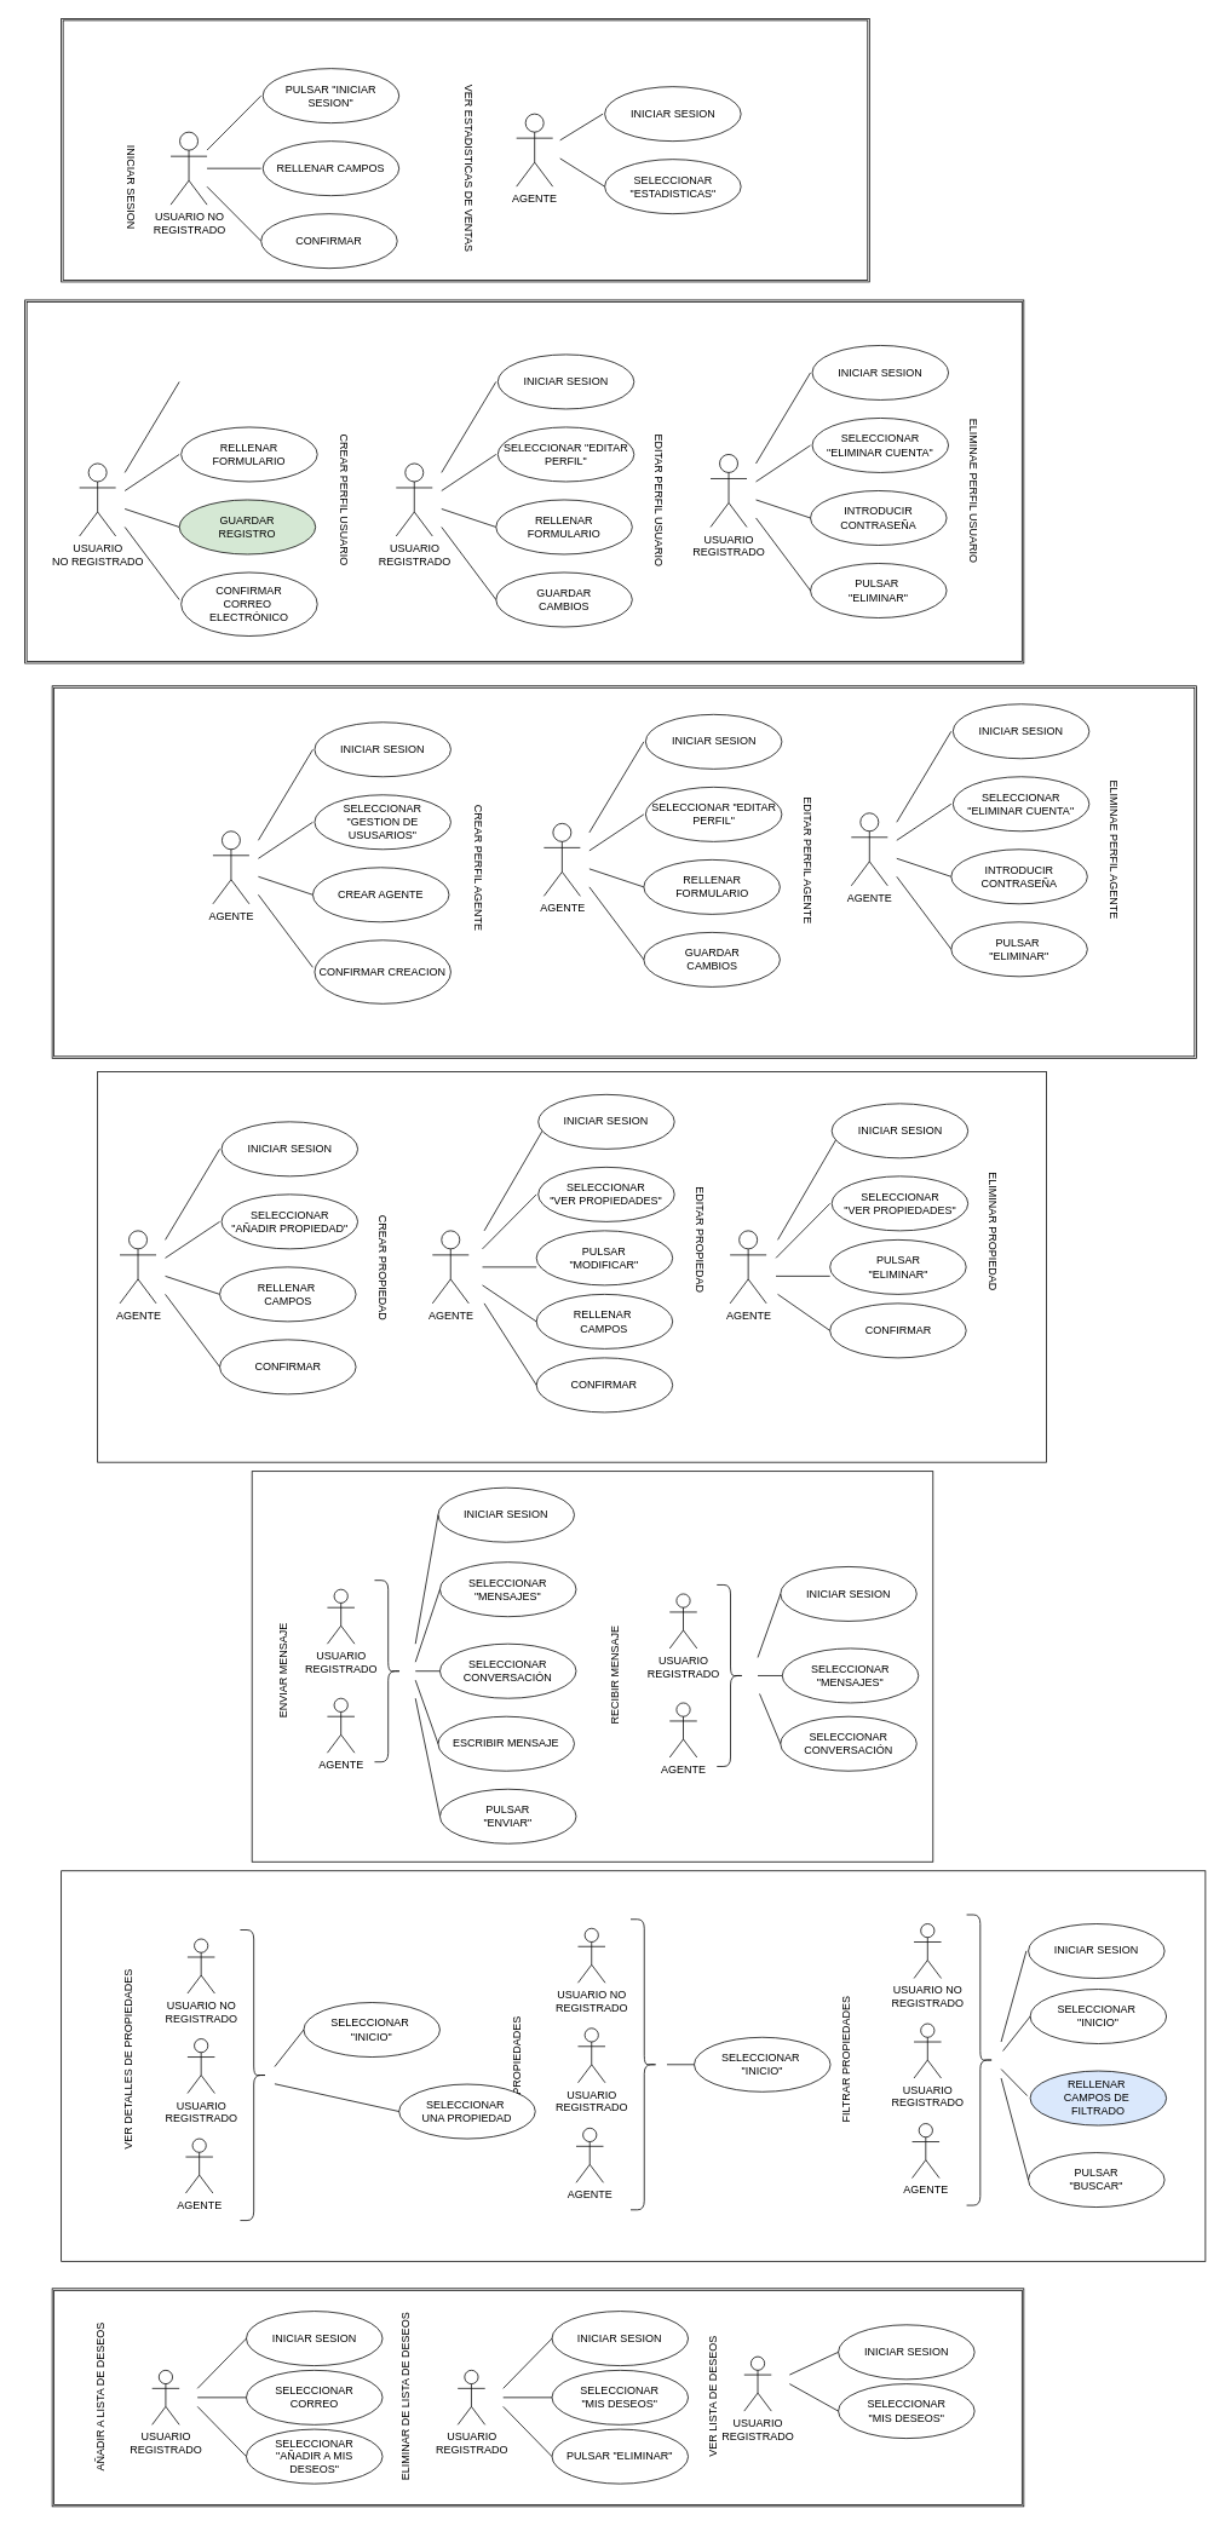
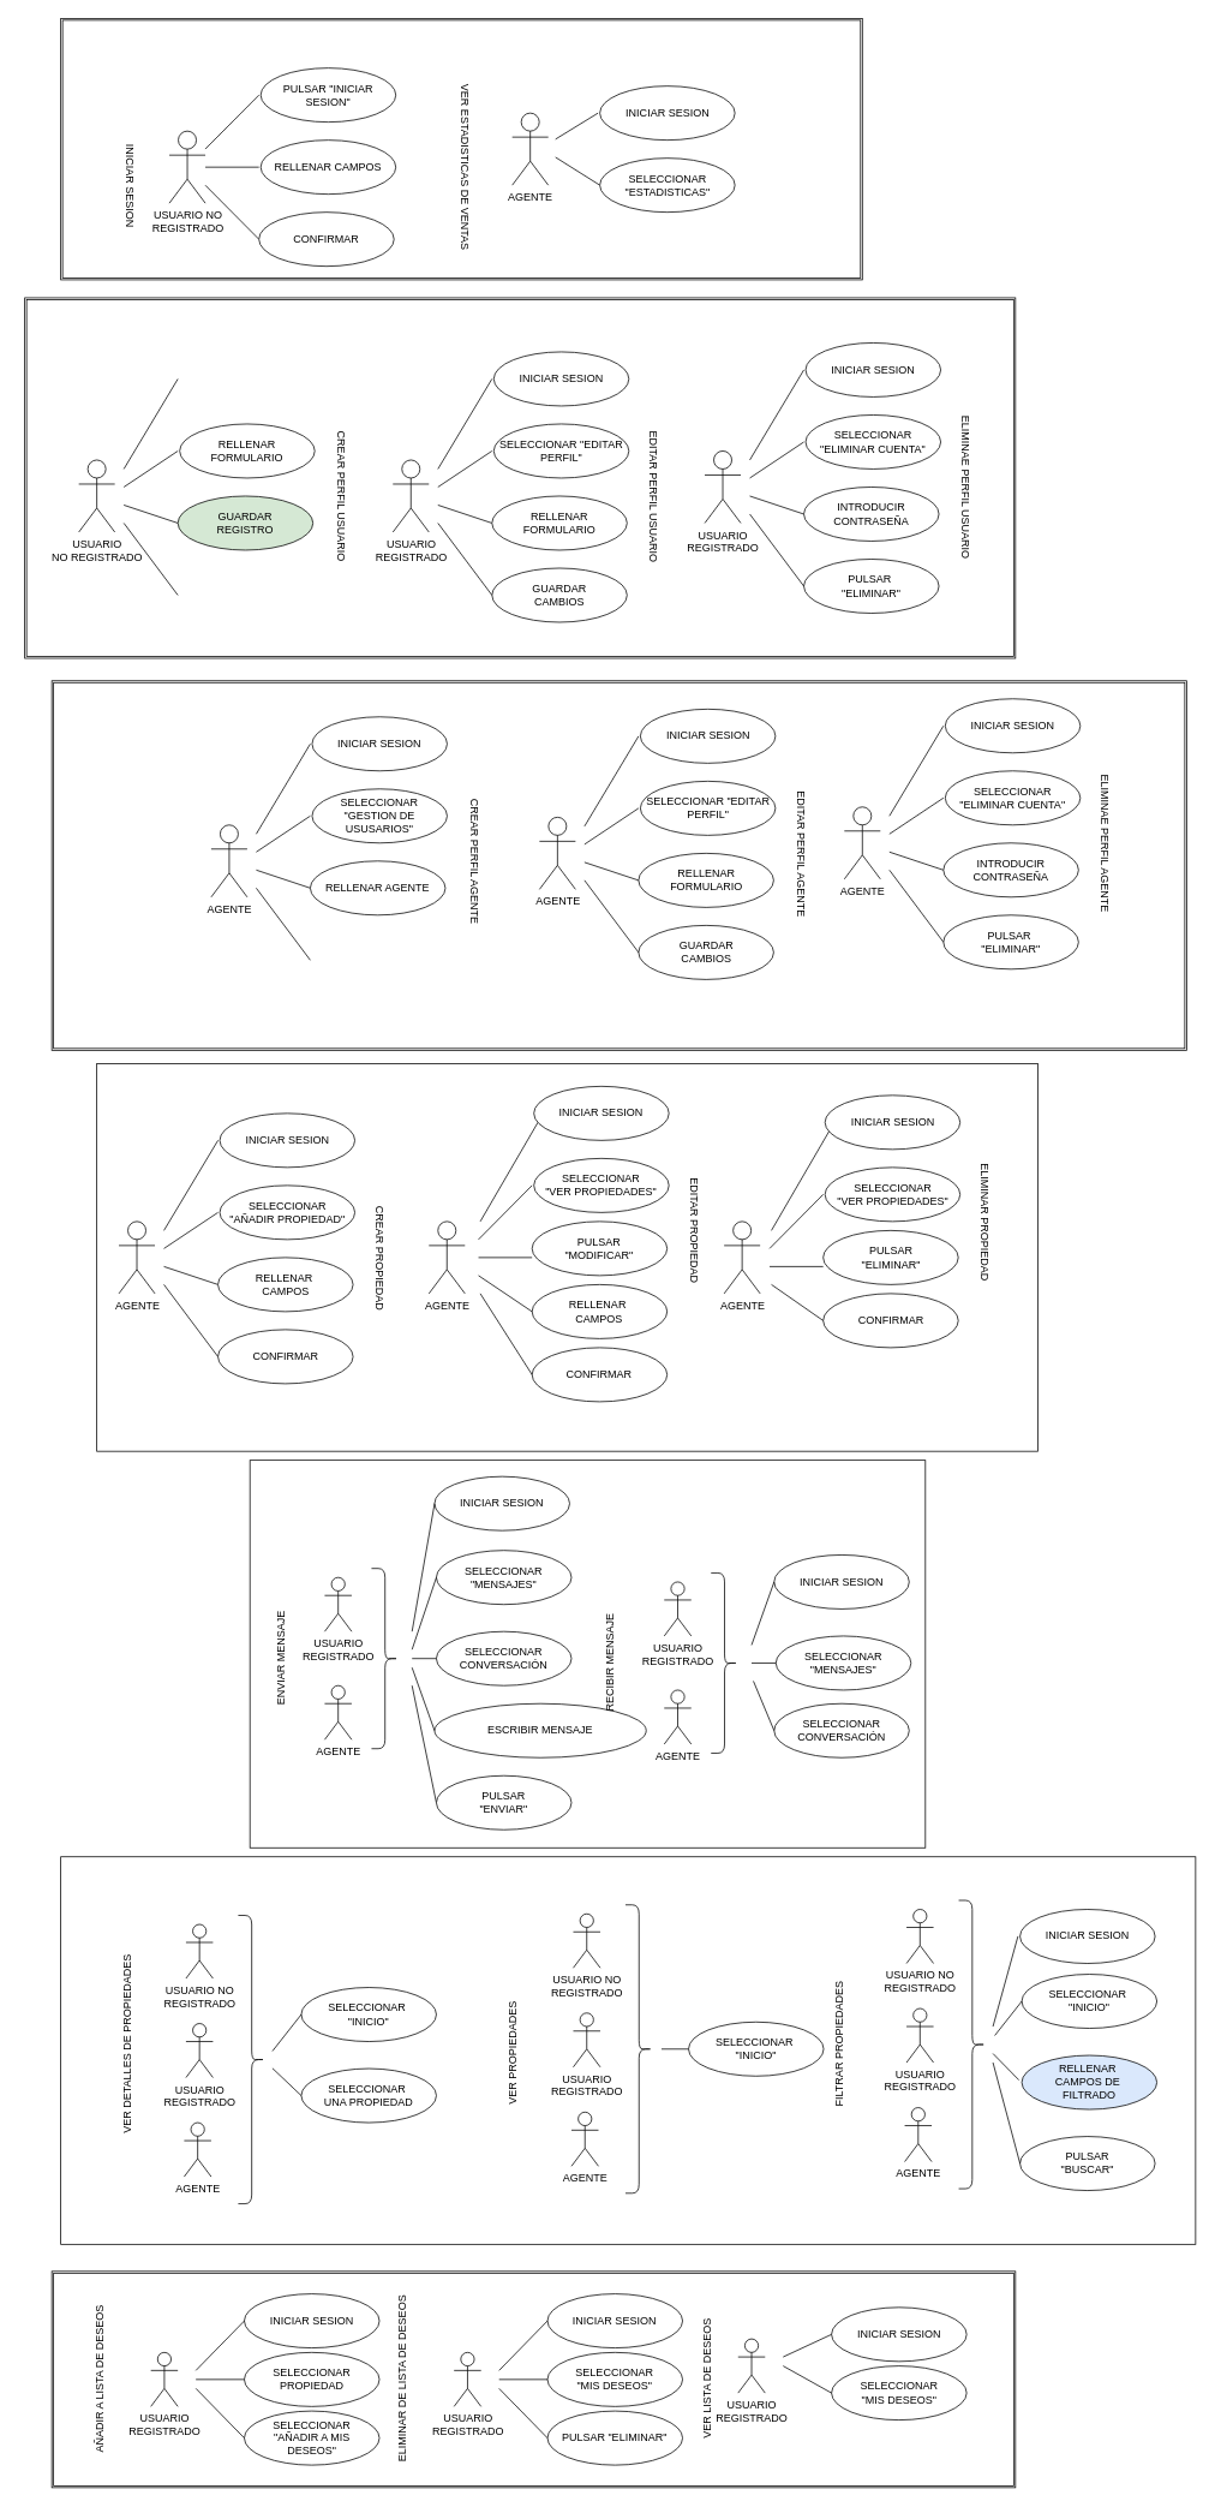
- <mxCell id="166" value="CONFIRMAR&lt;br&gt;CORREO&amp;nbsp;&lt;br&gt;ELECTRÓNICO" style="ellipse;whiteSpace=wrap;html=1;" vertex="1" parent="164"><mxGeometry x="172" y="300" width="150" height="70" as="geometry" /></mxCell>
- <mxCell id="103" value="CREAR AGENTE" style="ellipse;whiteSpace=wrap;html=1;" vertex="1" parent="85"><mxGeometry x="287" y="200" width="150" height="60" as="geometry" /></mxCell>
+ <mxCell id="103" value="RELLENAR AGENTE" style="ellipse;whiteSpace=wrap;html=1;" vertex="1" parent="85"><mxGeometry x="287" y="200" width="150" height="60" as="geometry" /></mxCell>
- <mxCell id="87" value="CONFIRMAR CREACION" style="ellipse;whiteSpace=wrap;html=1;" vertex="1" parent="85"><mxGeometry x="289" y="280" width="150" height="70" as="geometry" /></mxCell>
- <mxCell id="68" value="ESCRIBIR MENSAJE" style="ellipse;whiteSpace=wrap;html=1;" vertex="1" parent="59"><mxGeometry x="230" y="270" width="150" height="60" as="geometry" /></mxCell>
+ <mxCell id="68" value="ESCRIBIR MENSAJE" style="ellipse;whiteSpace=wrap;html=1;" vertex="1" parent="59"><mxGeometry x="230" y="270" width="235" height="60" as="geometry" /></mxCell>
- <mxCell id="148" value="SELECCIONAR&amp;nbsp;&lt;br&gt;UNA PROPIEDAD" style="ellipse;whiteSpace=wrap;html=1;" vertex="1" parent="133"><mxGeometry x="372" y="235" width="150" height="60" as="geometry" /></mxCell>
+ <mxCell id="148" value="SELECCIONAR&amp;nbsp;&lt;br&gt;UNA PROPIEDAD" style="ellipse;whiteSpace=wrap;html=1;" vertex="1" parent="133"><mxGeometry x="267" y="235" width="150" height="60" as="geometry" /></mxCell>
- <mxCell id="3" value="SELECCIONAR&lt;br&gt;CORREO" style="ellipse;whiteSpace=wrap;html=1;" vertex="1" parent="1"><mxGeometry x="270.75" y="2610" width="150" height="60" as="geometry" /></mxCell>
+ <mxCell id="3" value="SELECCIONAR&lt;br&gt;PROPIEDAD" style="ellipse;whiteSpace=wrap;html=1;" vertex="1" parent="1"><mxGeometry x="270.75" y="2610" width="150" height="60" as="geometry" /></mxCell>
